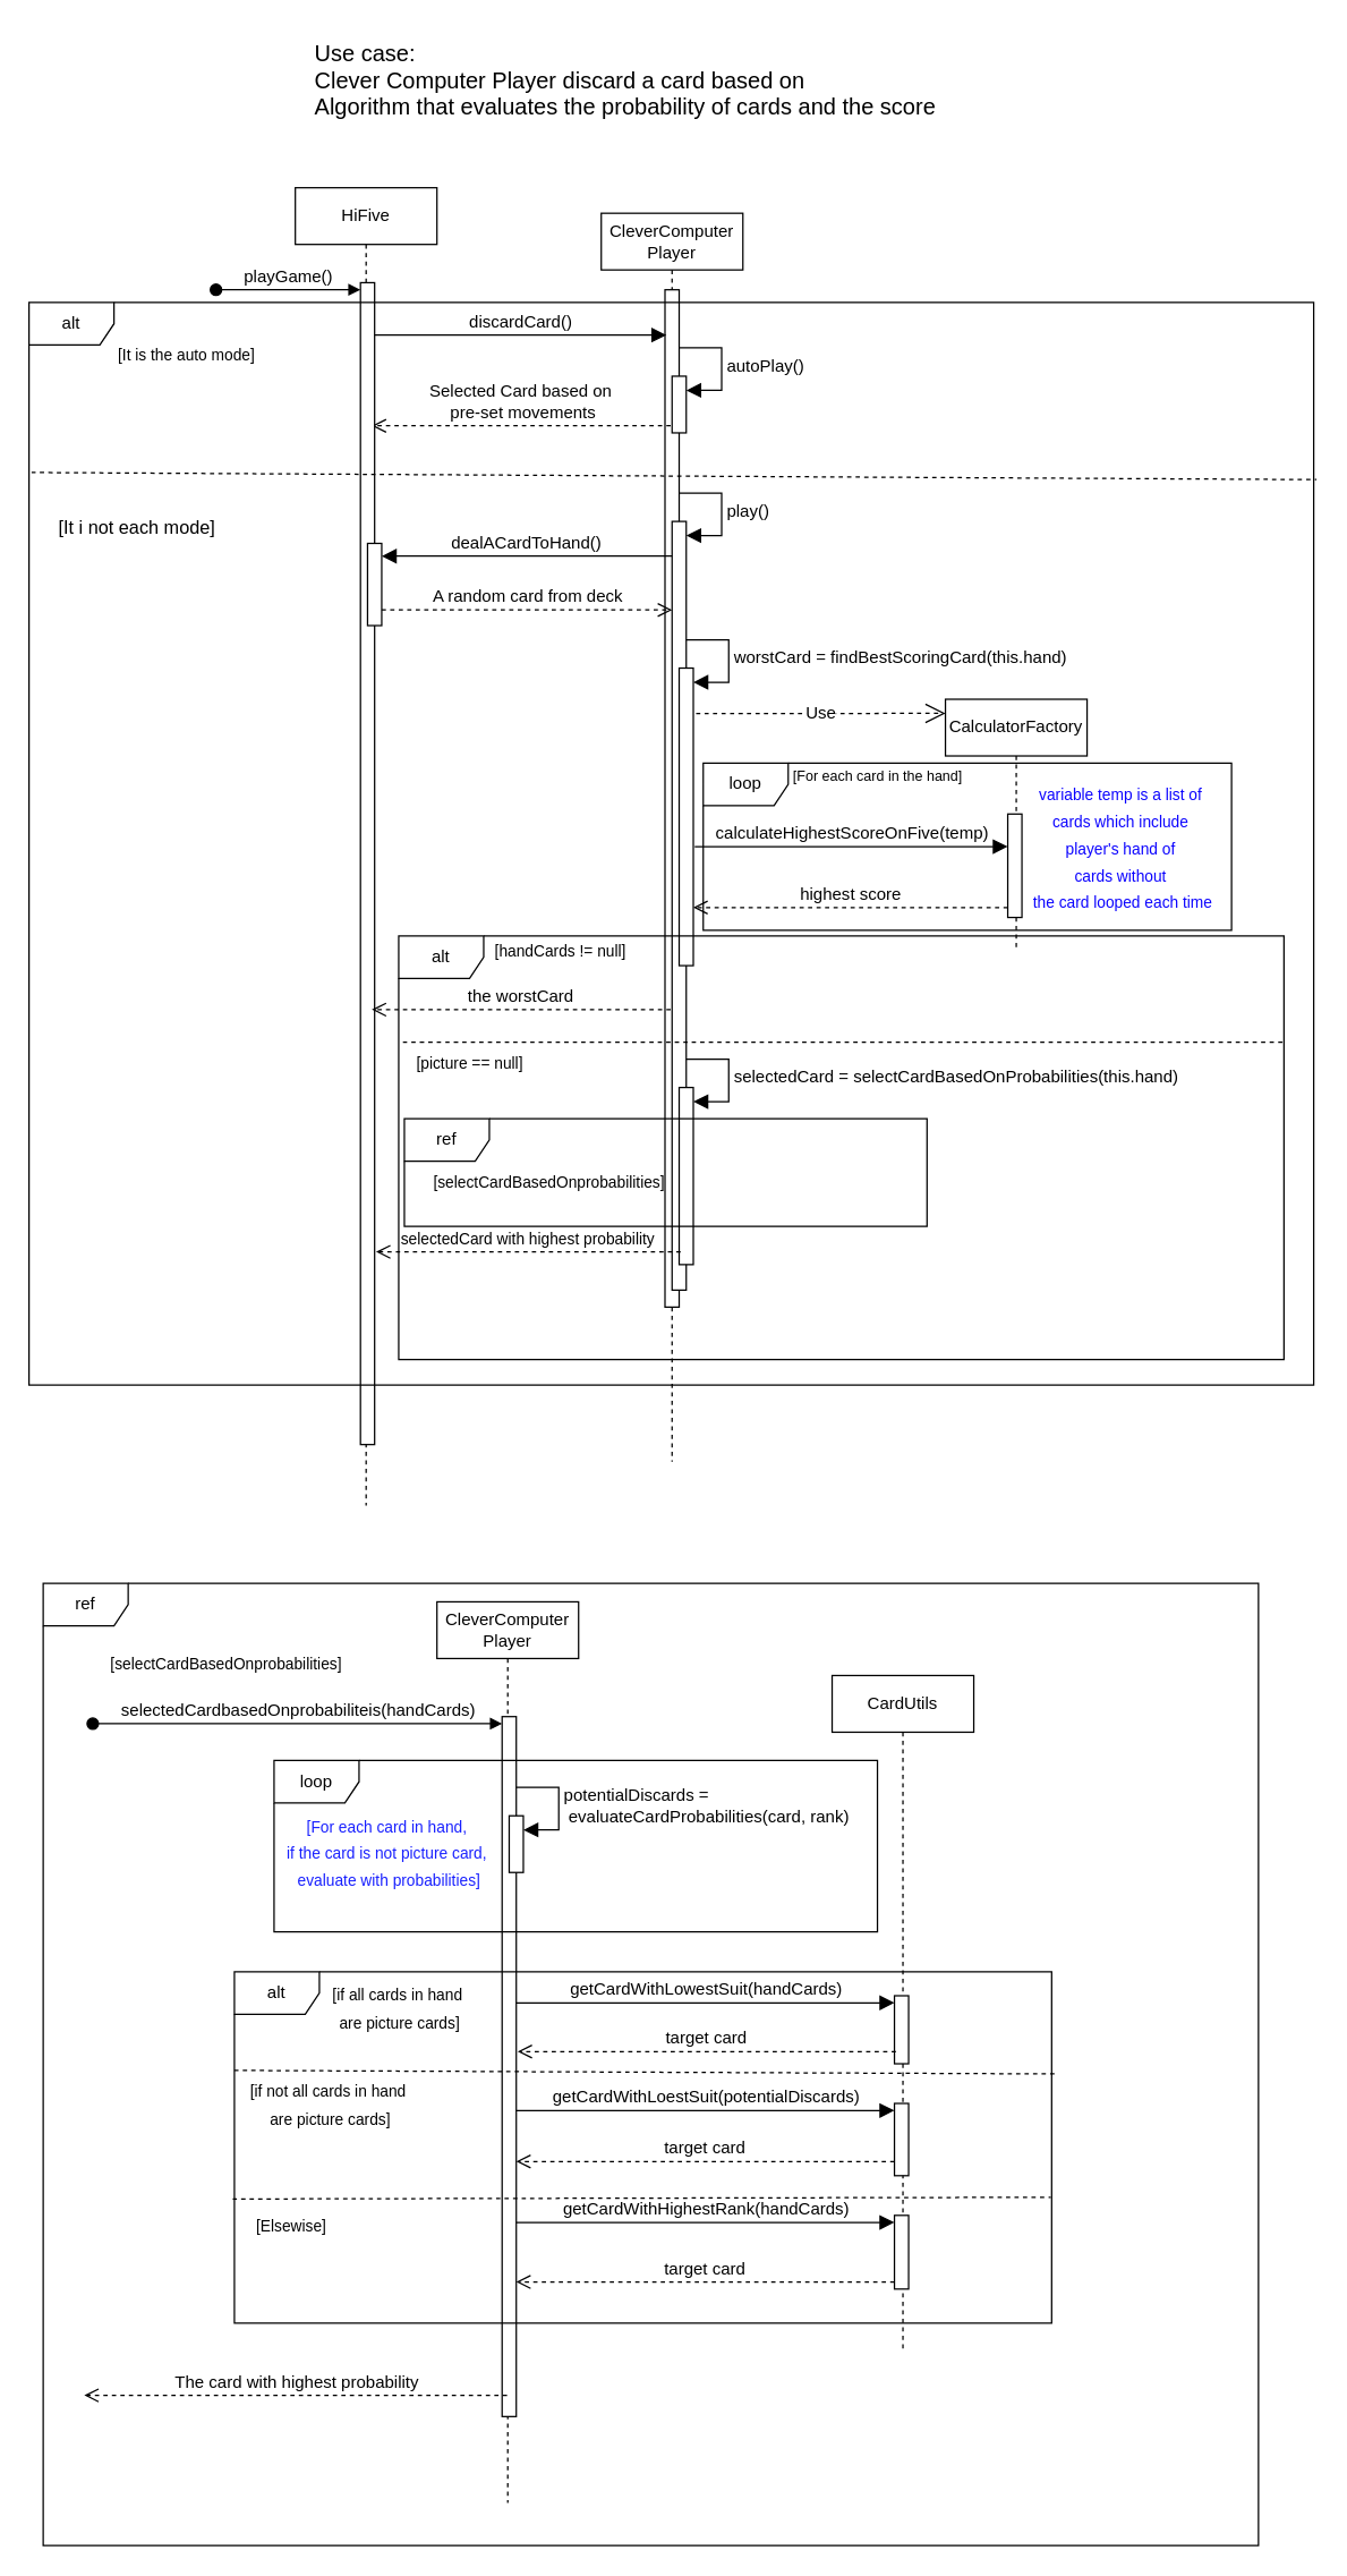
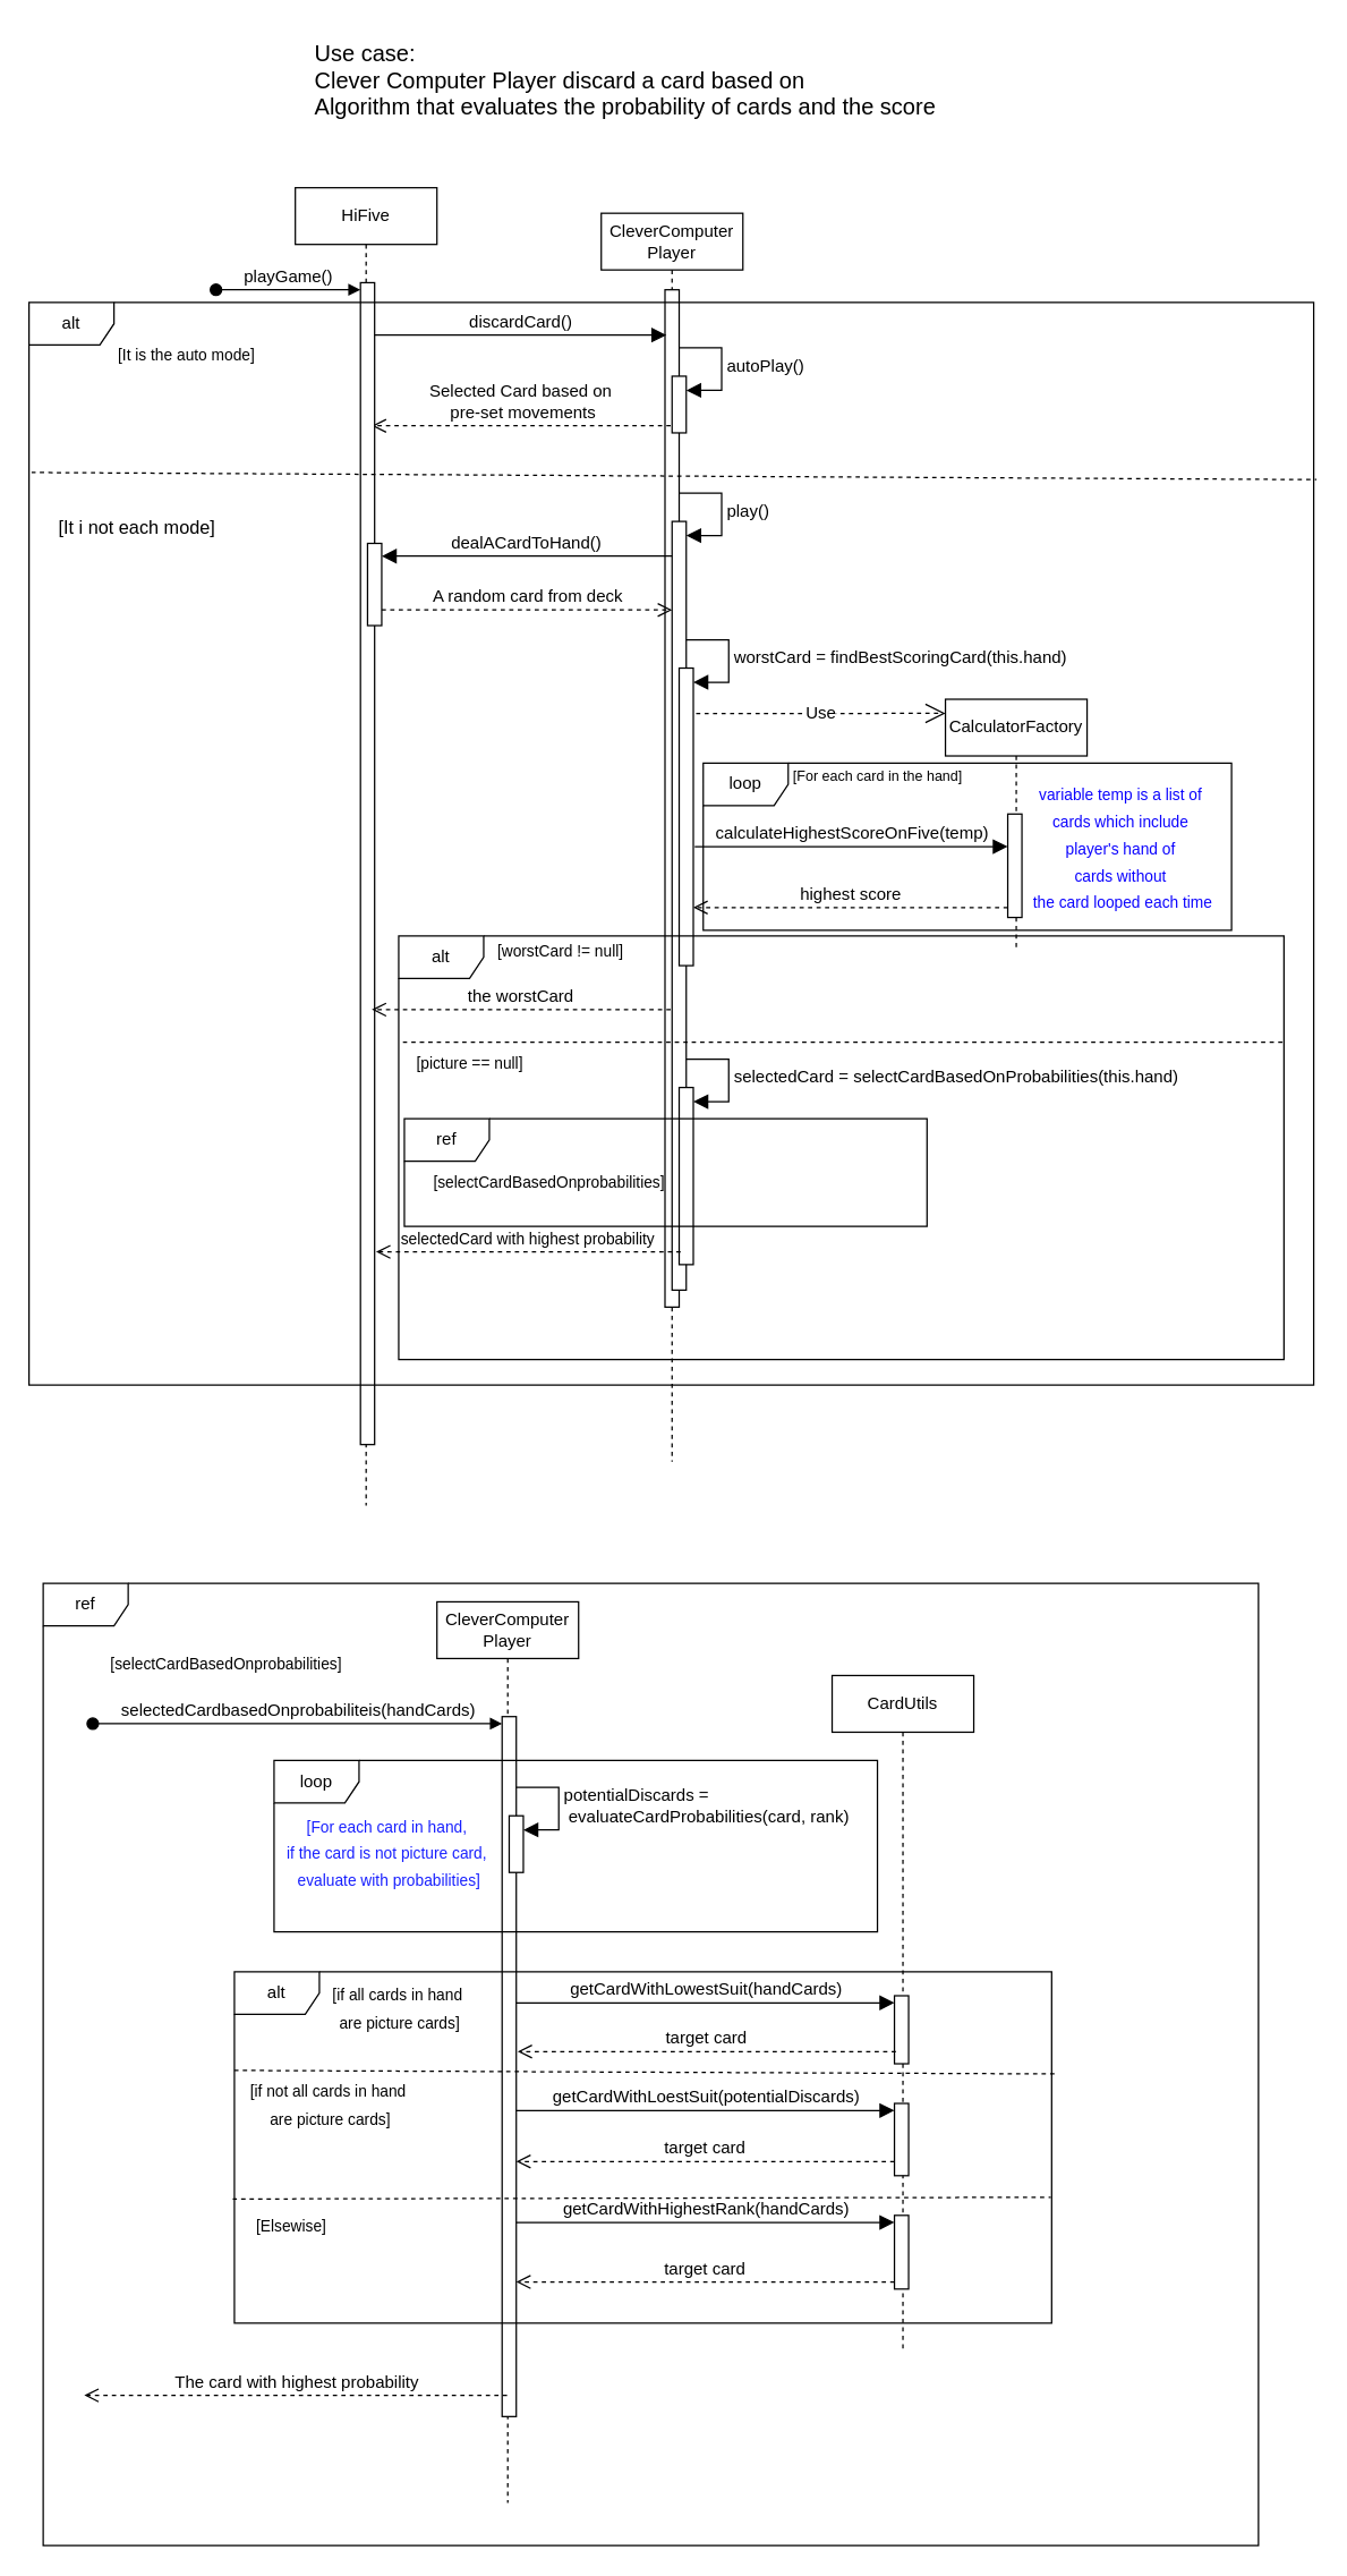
- <mxCell id="38" value="&lt;font style=&quot;font-size: 11px;&quot;&gt;[handCards != null]&lt;/font&gt;" style="text;html=1;align=center;verticalAlign=middle;resizable=0;points=[];autosize=1;strokeColor=none;fillColor=none;fontSize=16;" vertex="1" parent="1"><mxGeometry x="341" y="653" width="107" height="31" as="geometry" /></mxCell>
+ <mxCell id="38" value="&lt;font style=&quot;font-size: 11px;&quot;&gt;[worstCard != null]&lt;/font&gt;" style="text;html=1;align=center;verticalAlign=middle;resizable=0;points=[];autosize=1;strokeColor=none;fillColor=none;fontSize=16;" vertex="1" parent="1"><mxGeometry x="341" y="653" width="107" height="31" as="geometry" /></mxCell>
